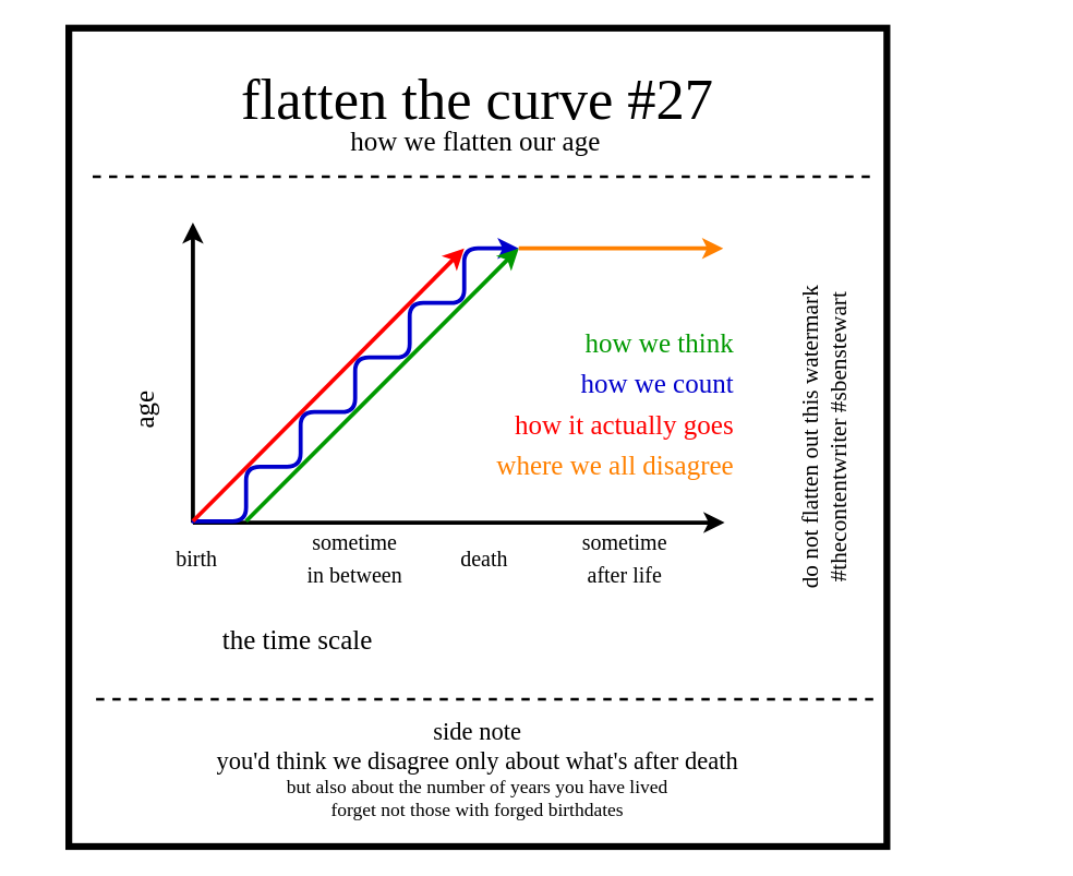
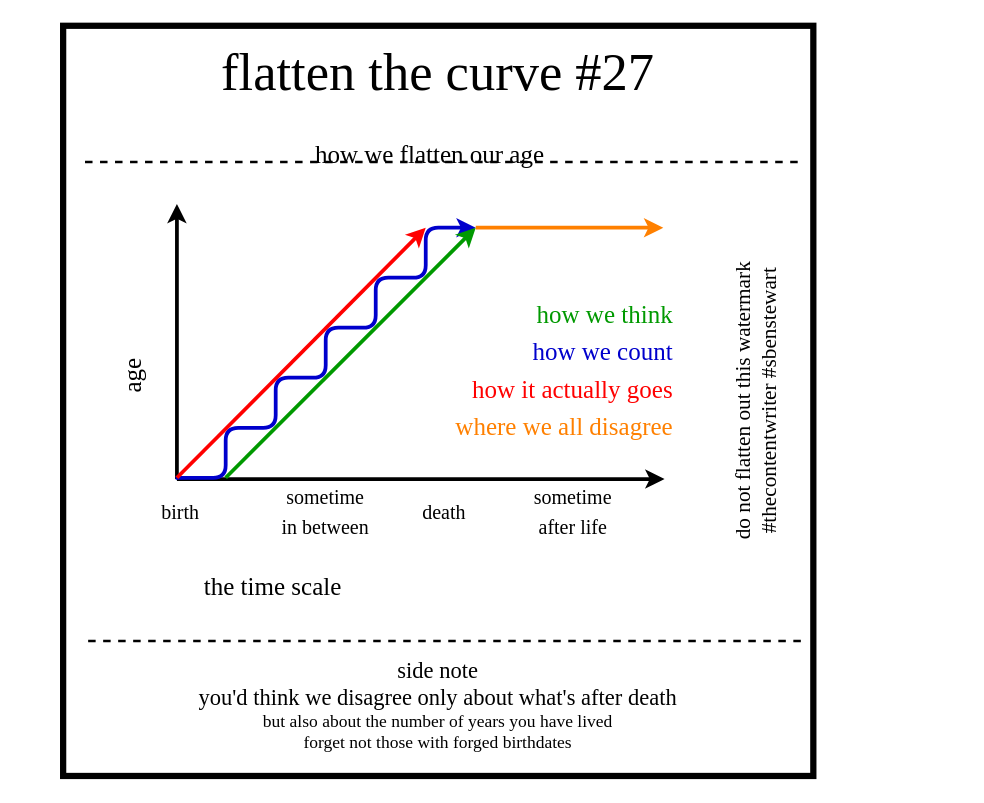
- <mxCell id="3" value="&lt;font&gt;&lt;font style=&quot;font-size: 42px&quot;&gt;flatten the curve #27&lt;/font&gt;&lt;br&gt;&lt;/font&gt;" style="text;html=1;strokeColor=none;fillColor=none;align=center;verticalAlign=middle;whiteSpace=wrap;rounded=0;fontFamily=xkcd;" parent="1" vertex="1"><mxGeometry x="65" y="63" width="570" height="20" as="geometry" /></mxCell>
+ <mxCell id="3" value="&lt;font&gt;&lt;font style=&quot;font-size: 42px&quot;&gt;flatten the curve #27&lt;/font&gt;&lt;br&gt;&lt;/font&gt;" style="text;html=1;strokeColor=none;fillColor=none;align=center;verticalAlign=middle;whiteSpace=wrap;rounded=0;fontFamily=xkcd;" parent="1" vertex="1"><mxGeometry x="65" y="48" width="570" height="20" as="geometry" /></mxCell>
- <mxCell id="4" value="&lt;font&gt;&lt;span style=&quot;font-size: 20px&quot;&gt;how we flatten our age&lt;/span&gt;&lt;br&gt;&lt;/font&gt;" style="text;html=1;strokeColor=none;fillColor=none;align=center;verticalAlign=middle;whiteSpace=wrap;rounded=0;fontFamily=xkcd;" parent="1" vertex="1"><mxGeometry x="89.25" y="92" width="518.5" height="20" as="geometry" /></mxCell>
+ <mxCell id="4" value="&lt;font&gt;&lt;span style=&quot;font-size: 20px&quot;&gt;how we flatten our age&lt;/span&gt;&lt;br&gt;&lt;/font&gt;" style="text;html=1;strokeColor=none;fillColor=none;align=center;verticalAlign=middle;whiteSpace=wrap;rounded=0;fontFamily=xkcd;" parent="1" vertex="1"><mxGeometry x="84.25" y="112" width="518.5" height="20" as="geometry" /></mxCell>
